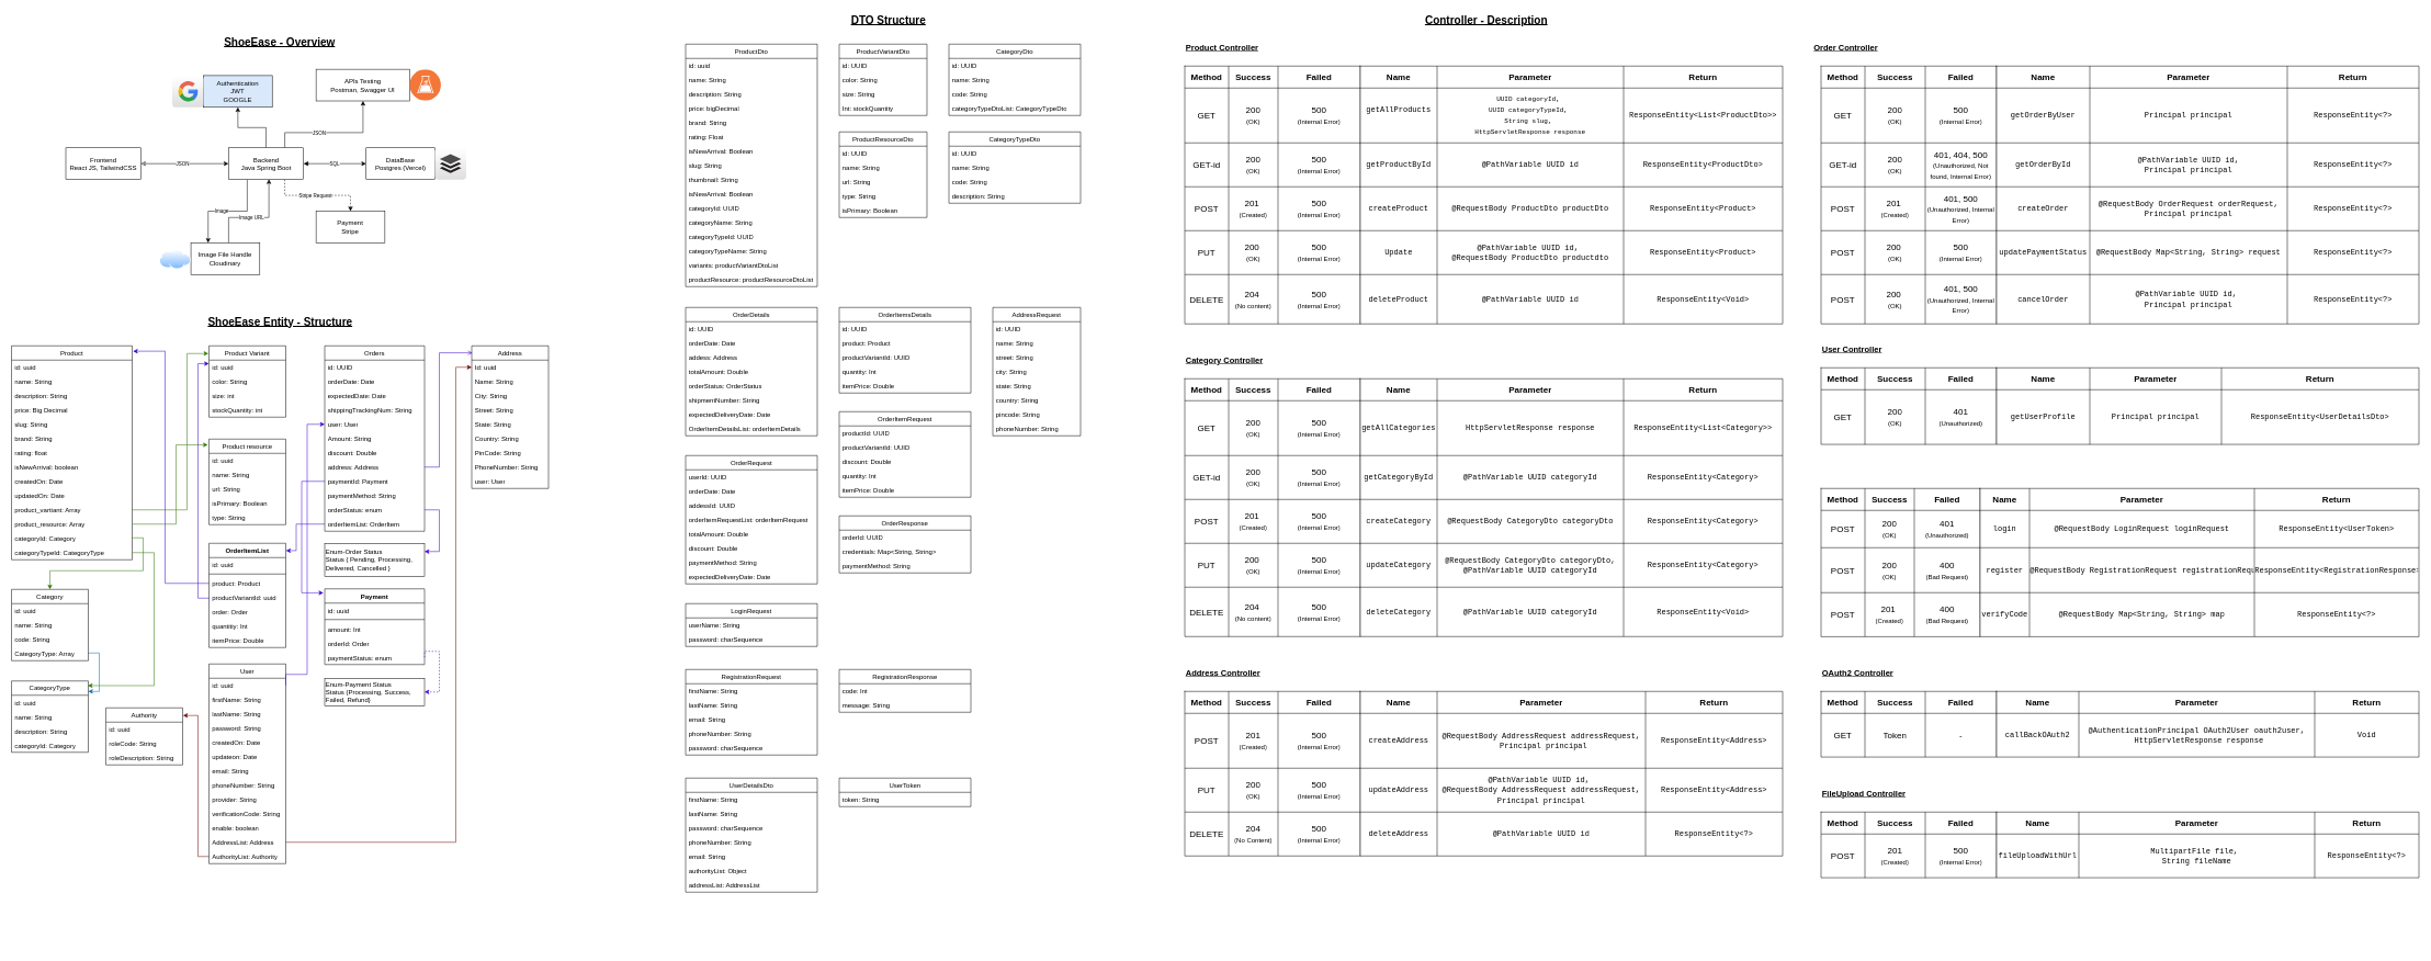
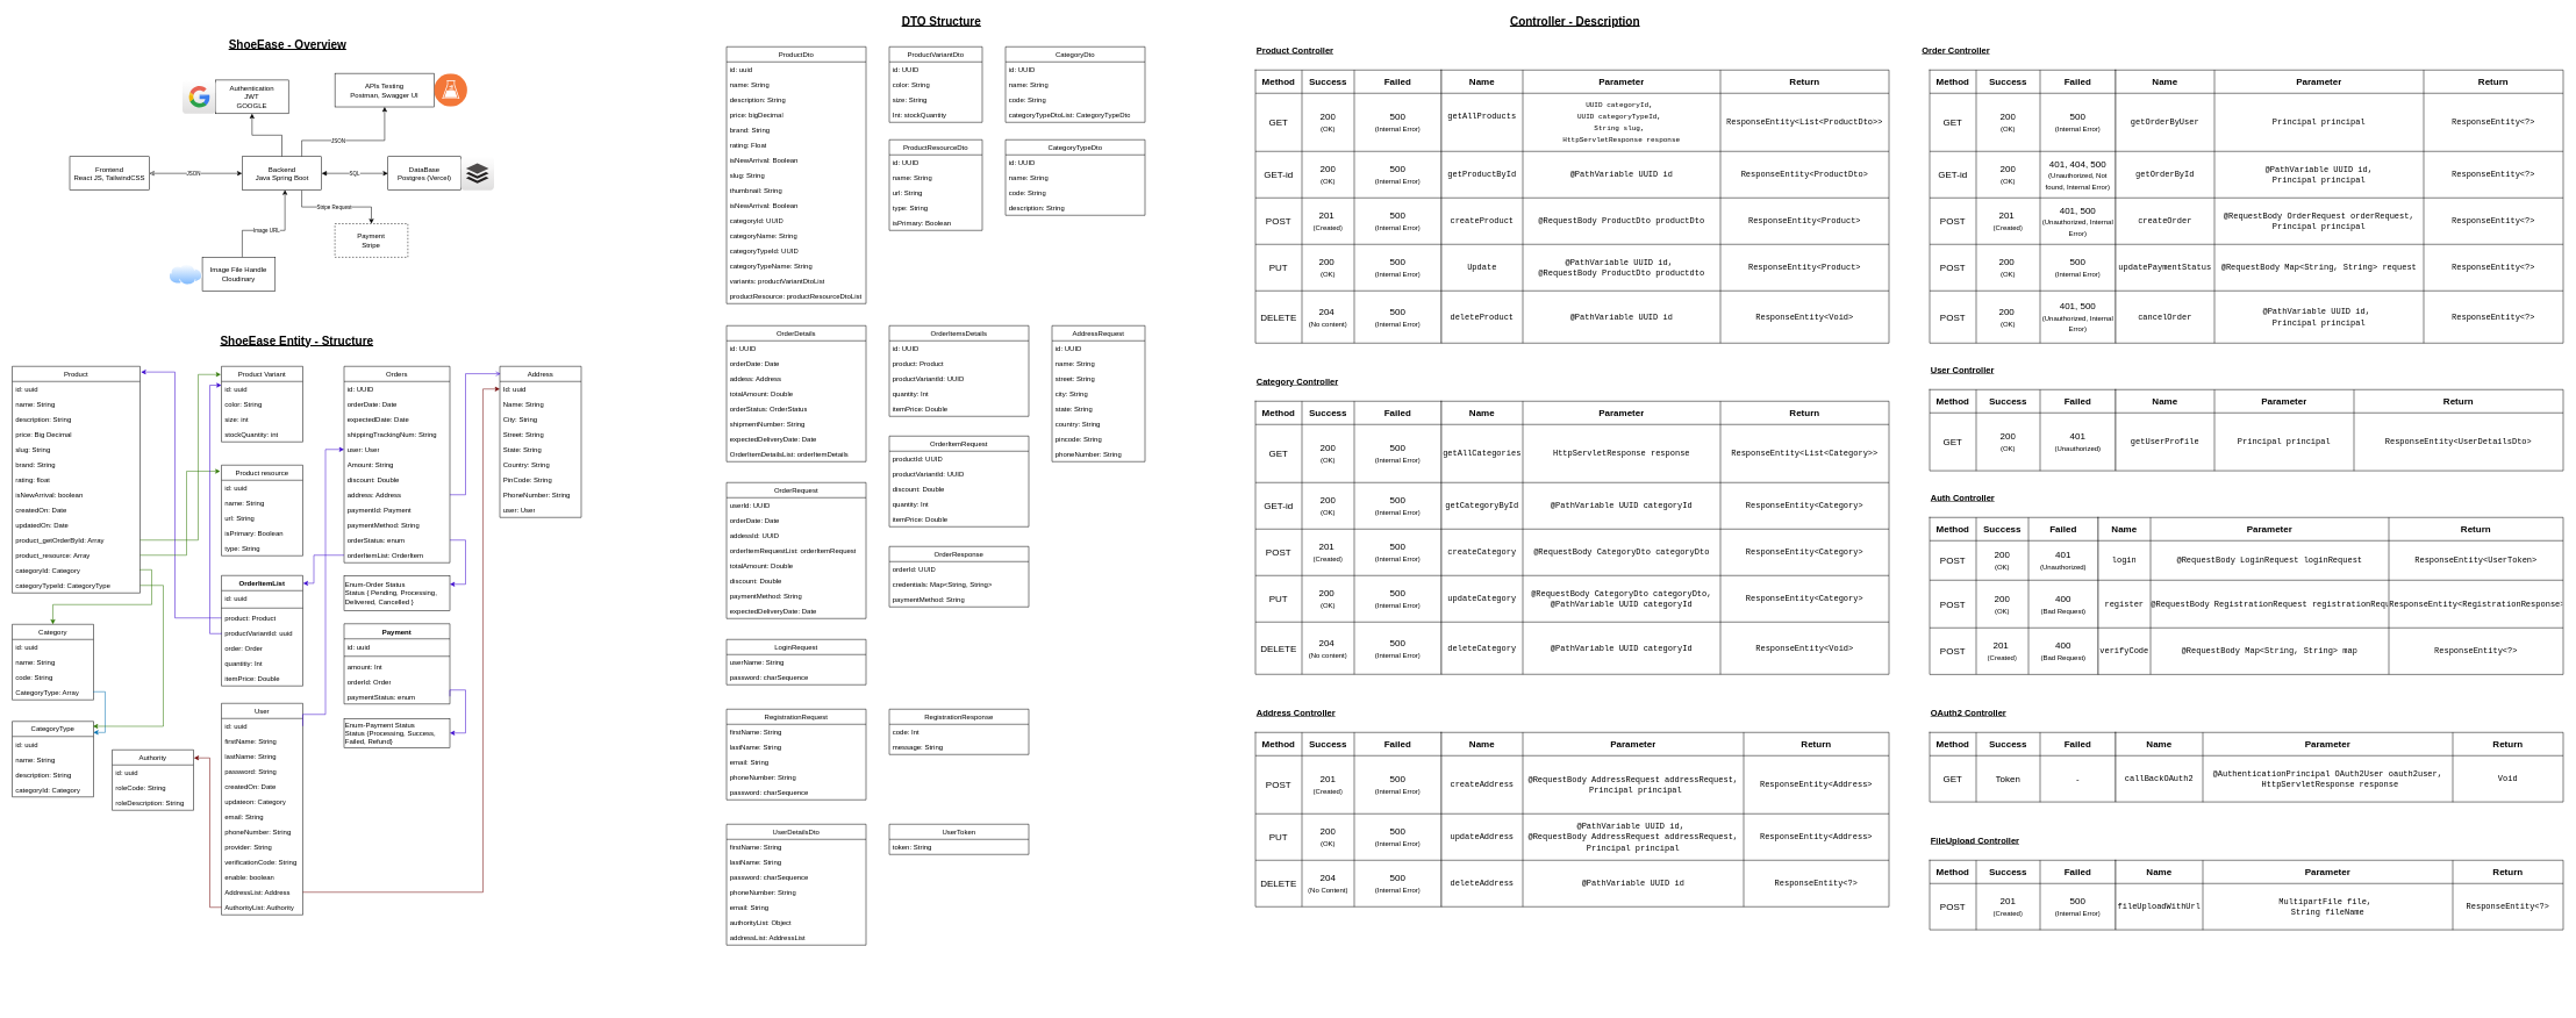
- <mxCell id="136" value="&lt;font style=&quot;font-size: 20px;&quot;&gt;&lt;span&gt;&lt;u&gt;ShoeEase - Overview&lt;/u&gt;&lt;/span&gt;&lt;/font&gt;" style="text;html=1;whiteSpace=wrap;strokeColor=none;fillColor=none;align=center;verticalAlign=middle;rounded=0;fontStyle=1" parent="1" vertex="1"><mxGeometry x="319" y="60" width="380" height="30" as="geometry" /></mxCell>
+ <mxCell id="136" value="&lt;font style=&quot;font-size: 20px;&quot;&gt;&lt;span&gt;&lt;u&gt;ShoeEase - Overview&lt;/u&gt;&lt;/span&gt;&lt;/font&gt;" style="text;html=1;whiteSpace=wrap;strokeColor=none;fillColor=none;align=center;verticalAlign=middle;rounded=0;fontStyle=1" parent="1" vertex="1"><mxGeometry x="304" y="60" width="380" height="30" as="geometry" /></mxCell>
- <mxCell id="130" value="Authentication&lt;br&gt;JWT&lt;br&gt;GOOGLE" style="html=1;whiteSpace=wrap;fillColor=#dae8fc;" parent="111" vertex="1"><mxGeometry x="250.938" y="17.325" width="125.469" height="57.751" as="geometry" /></mxCell>
+ <mxCell id="130" value="Authentication&lt;br&gt;JWT&lt;br&gt;GOOGLE" style="html=1;whiteSpace=wrap;" parent="111" vertex="1"><mxGeometry x="250.938" y="17.325" width="125.469" height="57.751" as="geometry" /></mxCell>
- <mxCell id="117" style="edgeStyle=orthogonalEdgeStyle;rounded=0;orthogonalLoop=1;jettySize=auto;html=1;exitX=0.75;exitY=1;exitDx=0;exitDy=0;entryX=0.5;entryY=0;entryDx=0;entryDy=0;dashed=1;" parent="111" source="124" target="129" edge="1"><mxGeometry relative="1" as="geometry" /></mxCell>
+ <mxCell id="117" style="edgeStyle=orthogonalEdgeStyle;rounded=0;orthogonalLoop=1;jettySize=auto;html=1;exitX=0.75;exitY=1;exitDx=0;exitDy=0;entryX=0.5;entryY=0;entryDx=0;entryDy=0;" parent="111" source="124" target="129" edge="1"><mxGeometry relative="1" as="geometry" /></mxCell>
- <mxCell id="122" style="edgeStyle=orthogonalEdgeStyle;rounded=0;orthogonalLoop=1;jettySize=auto;html=1;exitX=0.25;exitY=1;exitDx=0;exitDy=0;entryX=0.25;entryY=0;entryDx=0;entryDy=0;" parent="111" source="124" target="128" edge="1"><mxGeometry relative="1" as="geometry" /></mxCell>
- <mxCell id="123" value="Image" style="edgeLabel;html=1;align=center;verticalAlign=middle;resizable=0;points=[];fontSize=9;" parent="122" vertex="1" connectable="0"><mxGeometry x="0.031" y="-2" relative="1" as="geometry"><mxPoint x="-9" y="2" as="offset" /></mxGeometry></mxCell>
- <mxCell id="129" value="Payment&lt;br&gt;Stripe" style="html=1;whiteSpace=wrap;" parent="111" vertex="1"><mxGeometry x="456.25" y="264.498" width="125.469" height="57.751" as="geometry" /></mxCell>
+ <mxCell id="129" value="Payment&lt;br&gt;Stripe" style="html=1;whiteSpace=wrap;dashed=1;" parent="111" vertex="1"><mxGeometry x="456.25" y="264.498" width="125.469" height="57.751" as="geometry" /></mxCell>
+ <mxCell id="492" value="Auth Controller" style="text;html=1;whiteSpace=wrap;strokeColor=none;fillColor=none;align=left;verticalAlign=middle;rounded=0;fontStyle=5;fontSize=15;fontColor=default;labelBackgroundColor=none;" vertex="1" parent="1"><mxGeometry x="3319" y="840" width="150" height="30" as="geometry" /></mxCell>
- <mxCell id="38" value="product_vartiant: Array" style="text;strokeColor=none;fillColor=none;align=left;verticalAlign=top;spacingLeft=4;spacingRight=4;overflow=hidden;rotatable=0;points=[[0,0.5],[1,0.5]];portConstraint=eastwest;whiteSpace=wrap;html=1;" parent="27" vertex="1"><mxGeometry y="286" width="220" height="26" as="geometry" /></mxCell>
+ <mxCell id="38" value="product_getOrderById: Array" style="text;strokeColor=none;fillColor=none;align=left;verticalAlign=top;spacingLeft=4;spacingRight=4;overflow=hidden;rotatable=0;points=[[0,0.5],[1,0.5]];portConstraint=eastwest;whiteSpace=wrap;html=1;" parent="27" vertex="1"><mxGeometry y="286" width="220" height="26" as="geometry" /></mxCell>
- <mxCell id="73" style="edgeStyle=orthogonalEdgeStyle;rounded=0;orthogonalLoop=1;jettySize=auto;html=1;exitX=0;exitY=0.5;exitDx=0;exitDy=0;entryX=-0.013;entryY=0.053;entryDx=0;entryDy=0;entryPerimeter=0;fillColor=#6a00ff;strokeColor=#3700CC;" parent="2" source="12" target="65" edge="1"><mxGeometry relative="1" as="geometry"><mxPoint x="432.8" y="244" as="sourcePoint" /><mxPoint x="440" y="440" as="targetPoint" /><Array as="points"><mxPoint x="529" y="247" /><mxPoint x="529" y="450" /></Array></mxGeometry></mxCell>
- <mxCell id="85" style="edgeStyle=orthogonalEdgeStyle;rounded=0;orthogonalLoop=1;jettySize=auto;html=1;exitX=1;exitY=0.5;exitDx=0;exitDy=0;entryX=1;entryY=0.5;entryDx=0;entryDy=0;fillColor=#6a00ff;strokeColor=#3700CC;dashed=1;" parent="2" source="70" target="71" edge="1"><mxGeometry relative="1" as="geometry"><Array as="points"><mxPoint x="753" y="557" /><mxPoint x="780" y="557" /><mxPoint x="780" y="631" /></Array></mxGeometry></mxCell>
+ <mxCell id="85" style="edgeStyle=orthogonalEdgeStyle;rounded=0;orthogonalLoop=1;jettySize=auto;html=1;exitX=1;exitY=0.5;exitDx=0;exitDy=0;entryX=1;entryY=0.5;entryDx=0;entryDy=0;fillColor=#6a00ff;strokeColor=#3700CC;" parent="2" source="70" target="71" edge="1"><mxGeometry relative="1" as="geometry"><Array as="points"><mxPoint x="753" y="557" /><mxPoint x="780" y="557" /><mxPoint x="780" y="631" /></Array></mxGeometry></mxCell>
- <mxCell id="95" value="updateon: Date" style="text;strokeColor=none;fillColor=none;align=left;verticalAlign=top;spacingLeft=4;spacingRight=4;overflow=hidden;rotatable=0;points=[[0,0.5],[1,0.5]];portConstraint=eastwest;whiteSpace=wrap;html=1;" parent="89" vertex="1"><mxGeometry y="156" width="140" height="26" as="geometry" /></mxCell>
+ <mxCell id="95" value="updateon: Category" style="text;strokeColor=none;fillColor=none;align=left;verticalAlign=top;spacingLeft=4;spacingRight=4;overflow=hidden;rotatable=0;points=[[0,0.5],[1,0.5]];portConstraint=eastwest;whiteSpace=wrap;html=1;" parent="89" vertex="1"><mxGeometry y="156" width="140" height="26" as="geometry" /></mxCell>
